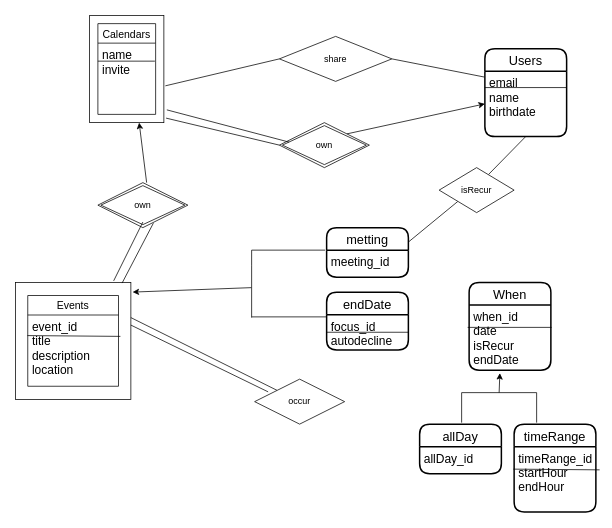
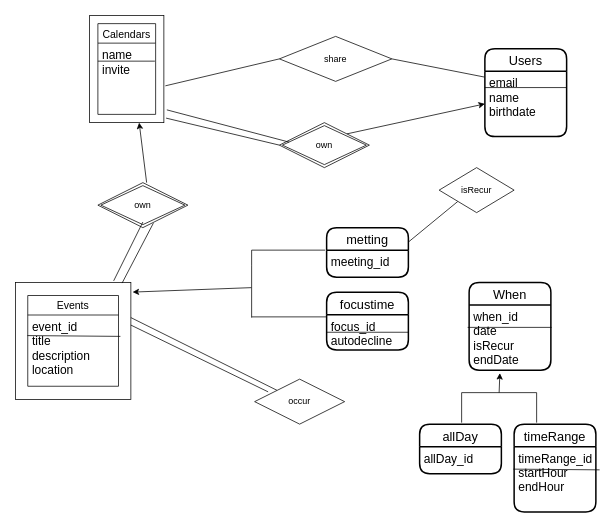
- <mxCell id="19" value="" style="endArrow=none;html=1;rounded=0;exitX=0.66;exitY=0.15;exitDx=0;exitDy=0;entryX=0.5;entryY=1;entryDx=0;entryDy=0;exitPerimeter=0;" parent="1" source="18" target="28" edge="1"><mxGeometry width="50" height="50" relative="1" as="geometry"><mxPoint x="555" y="228" as="sourcePoint" /><mxPoint x="644" y="145" as="targetPoint" /></mxGeometry></mxCell>
- <mxCell id="36" value="endDate" style="swimlane;childLayout=stackLayout;horizontal=1;startSize=30;horizontalStack=0;rounded=1;fontSize=17;fontStyle=0;strokeWidth=2;resizeParent=0;resizeLast=1;shadow=0;dashed=0;align=center;" parent="1" vertex="1"><mxGeometry x="435" y="389" width="109" height="77" as="geometry" /></mxCell>
+ <mxCell id="36" value="focustime" style="swimlane;childLayout=stackLayout;horizontal=1;startSize=30;horizontalStack=0;rounded=1;fontSize=17;fontStyle=0;strokeWidth=2;resizeParent=0;resizeLast=1;shadow=0;dashed=0;align=center;" parent="1" vertex="1"><mxGeometry x="435" y="389" width="109" height="77" as="geometry" /></mxCell>
